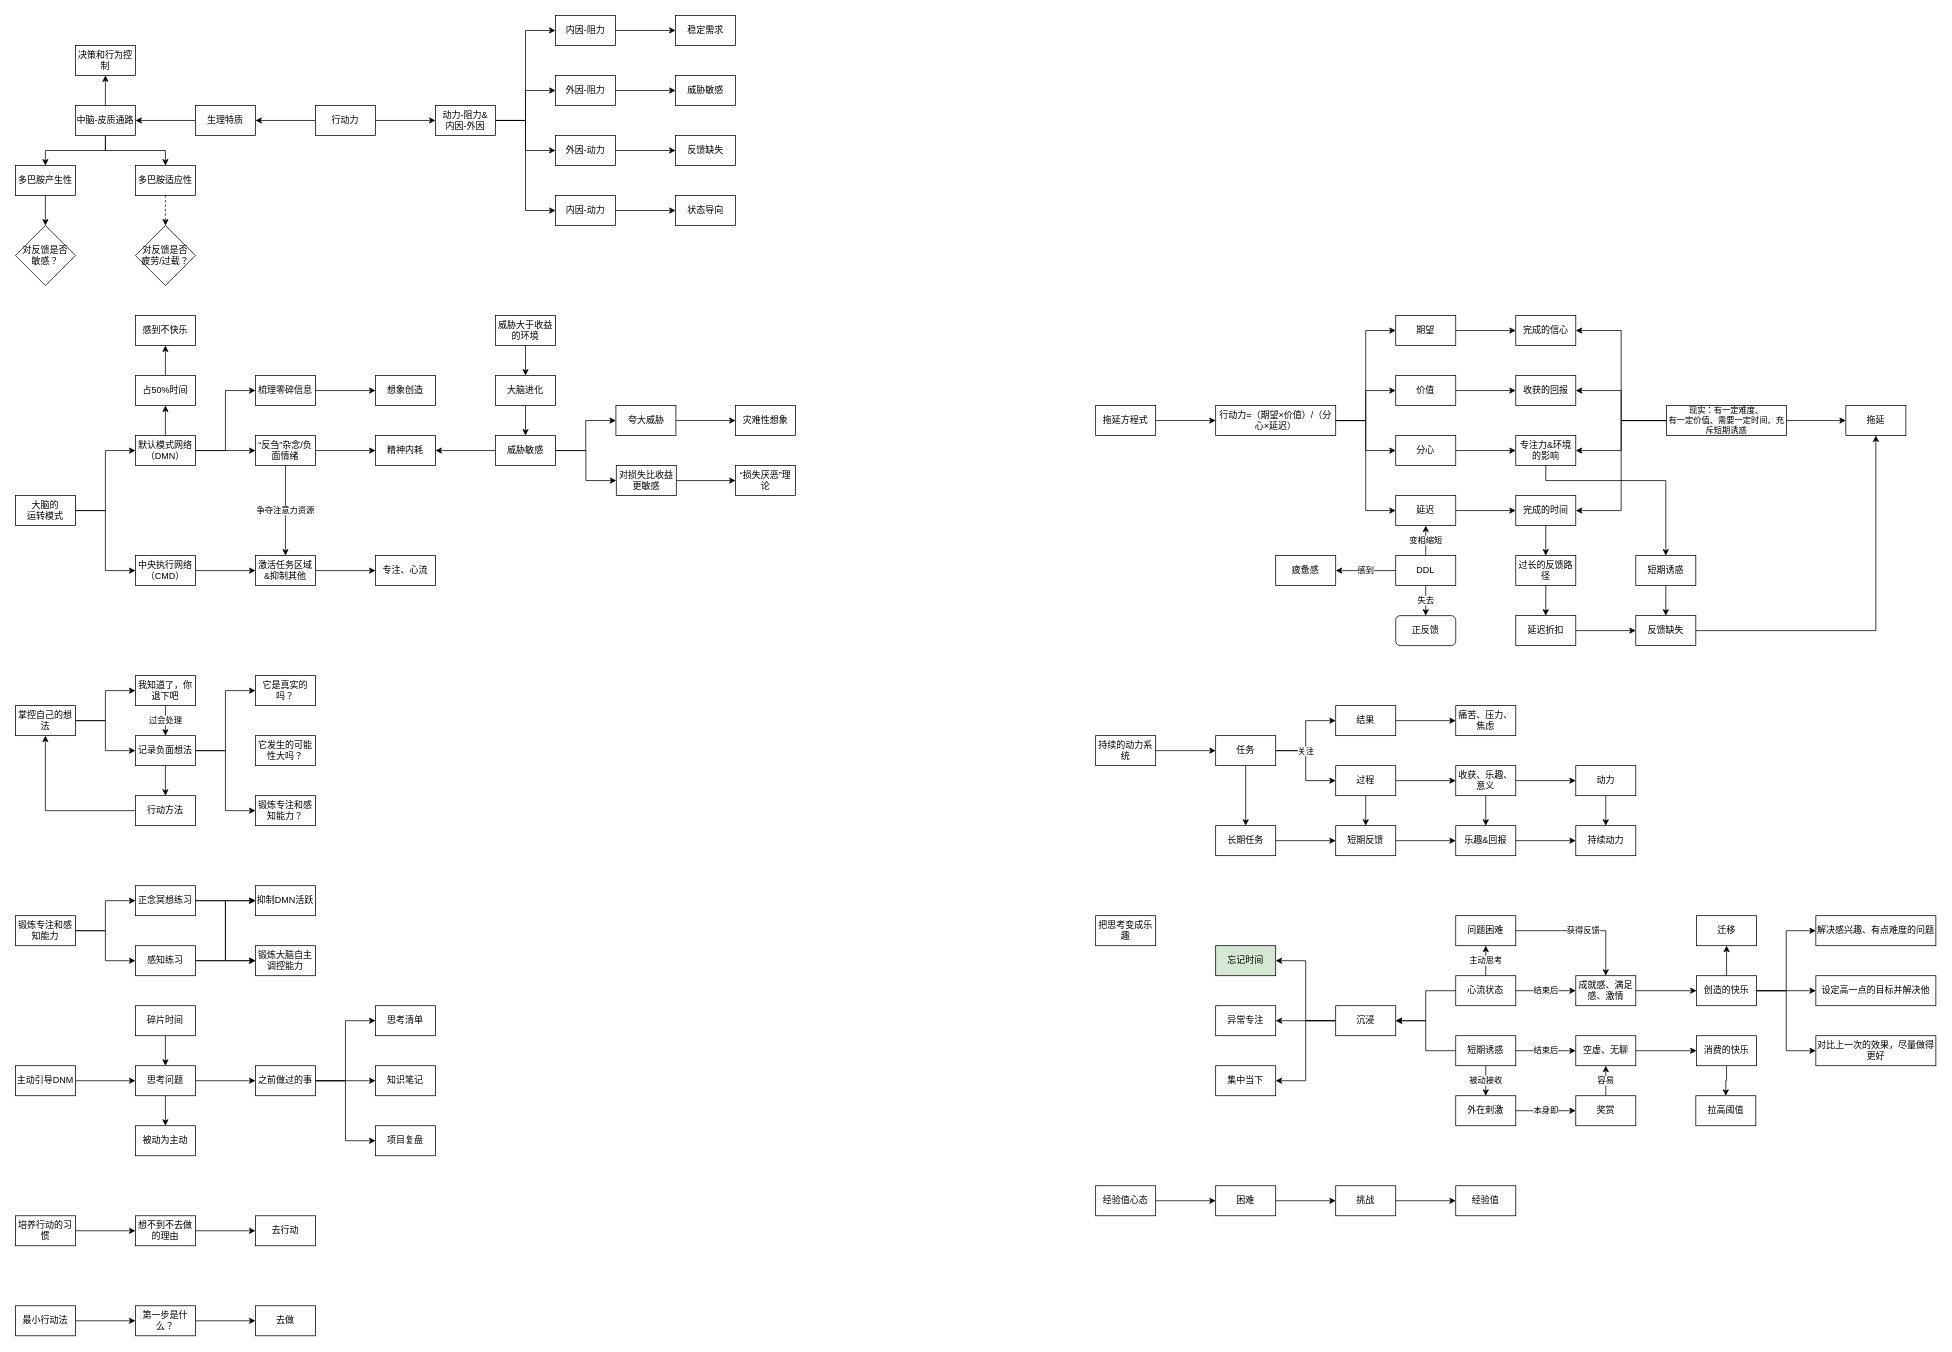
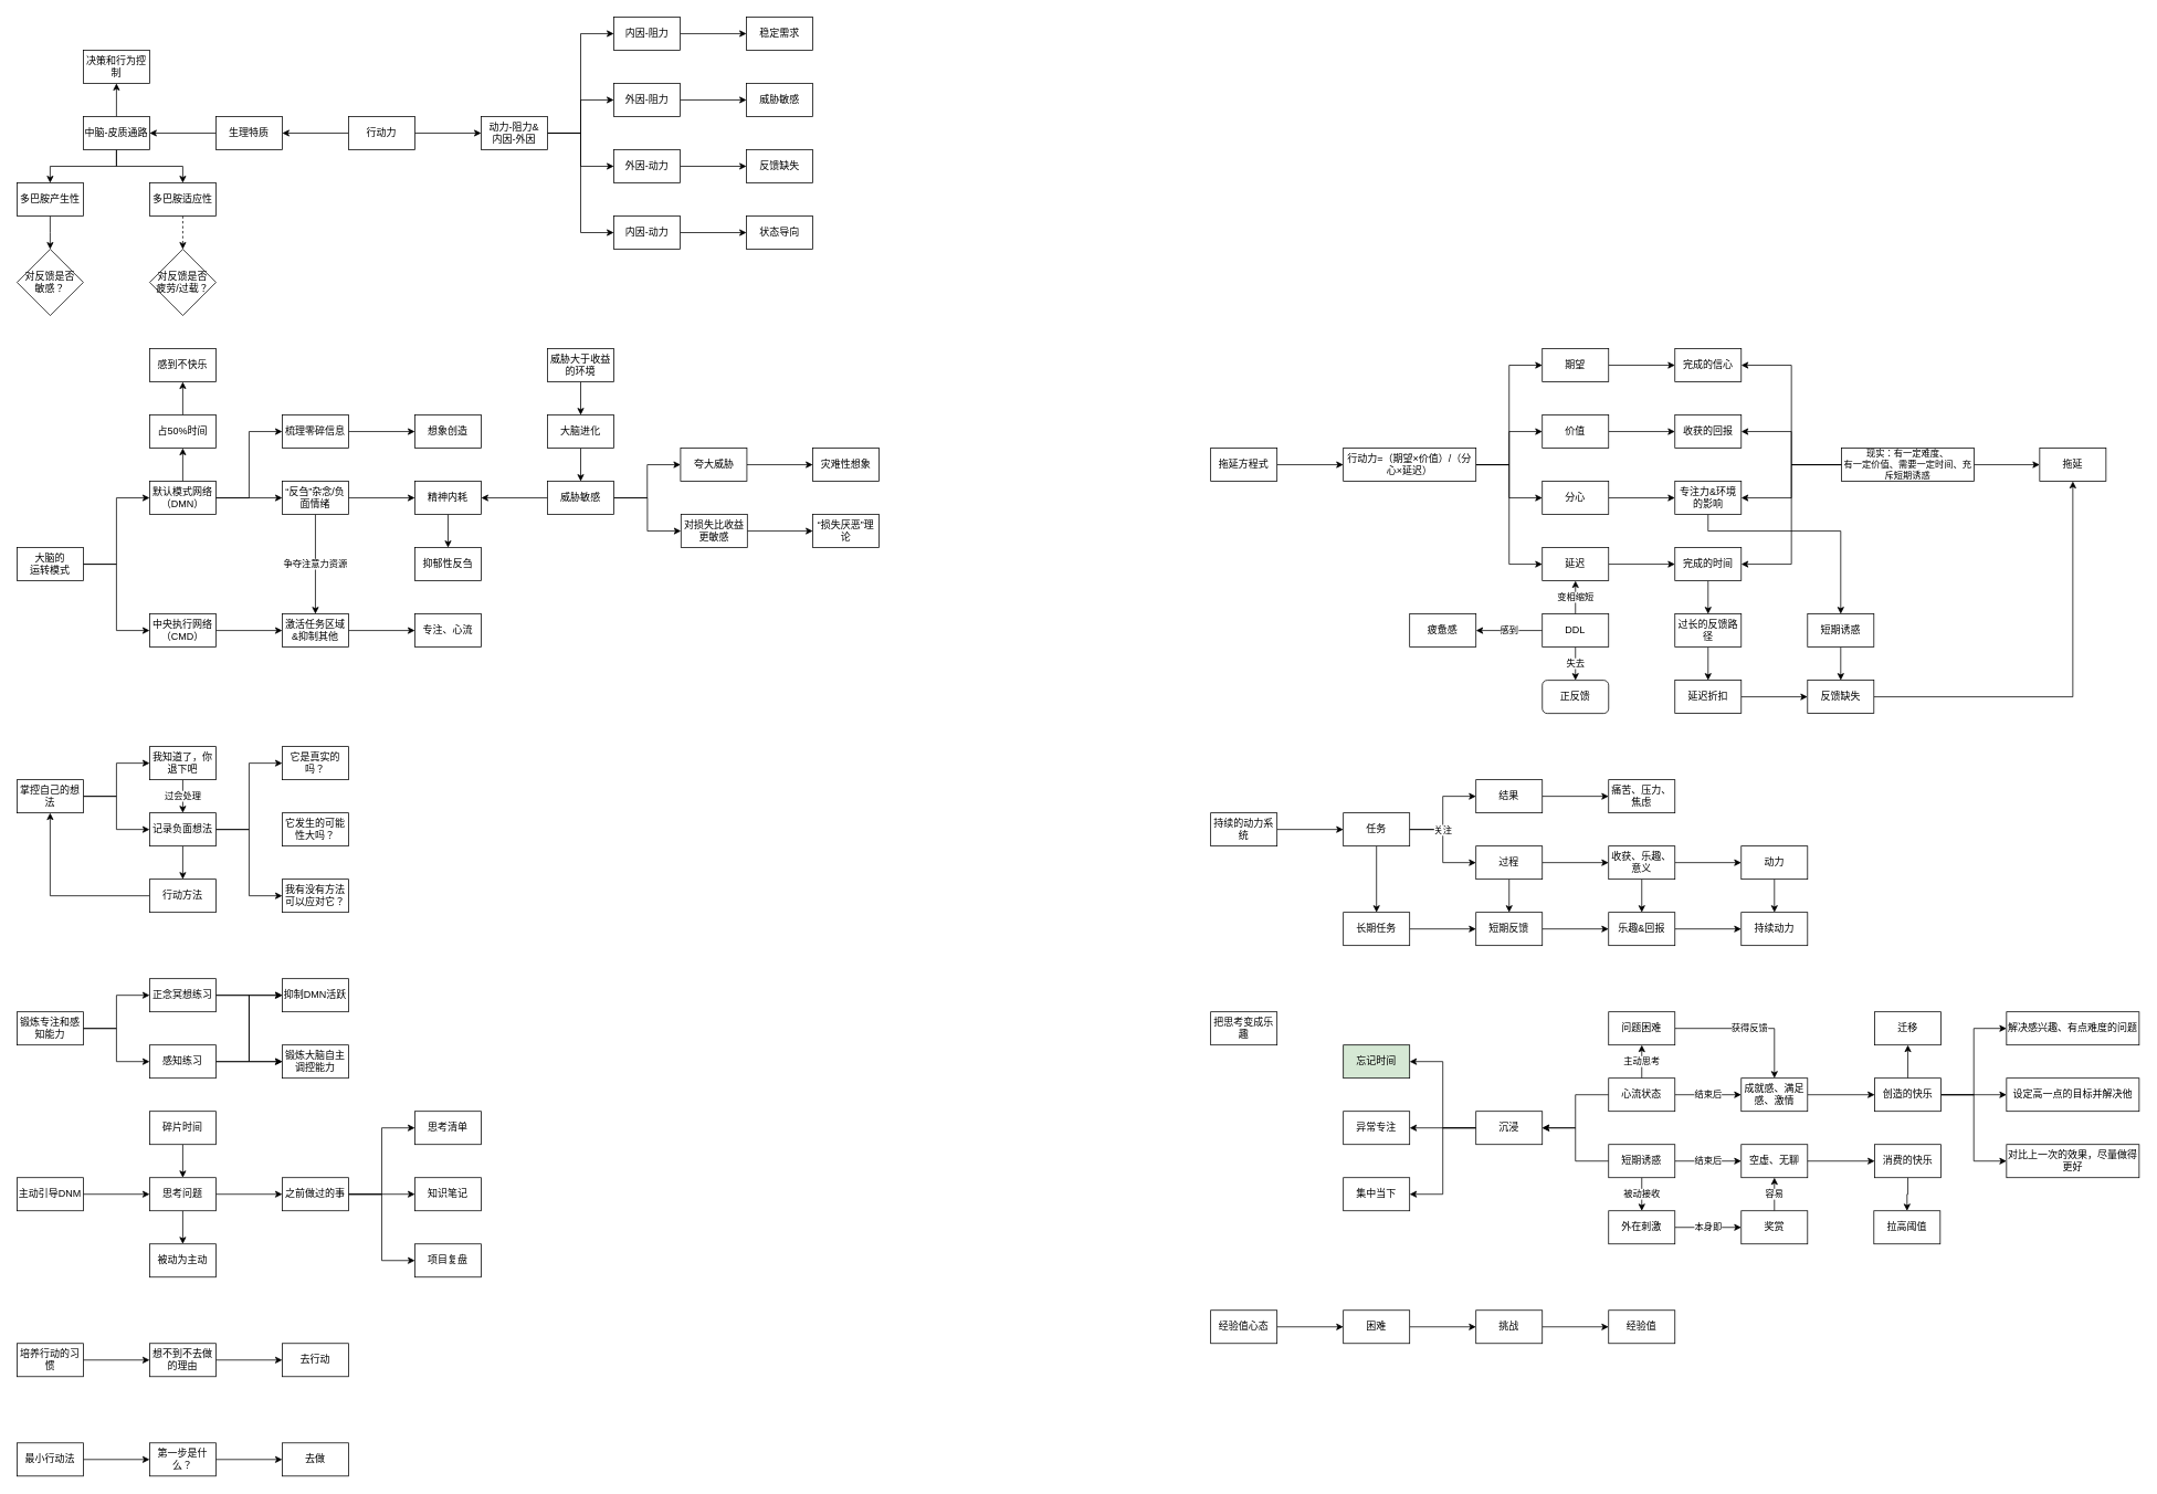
+ <mxCell id="53" style="edgeStyle=orthogonalEdgeStyle;rounded=0;orthogonalLoop=1;jettySize=auto;html=1;entryX=0.5;entryY=0;entryDx=0;entryDy=0;" parent="1" source="54" target="72" edge="1"><mxGeometry relative="1" as="geometry" /></mxCell>
+ <mxCell id="72" value="&lt;div style=&quot;&quot;&gt;抑郁性反刍&lt;br&gt;&lt;/div&gt;" style="rounded=0;whiteSpace=wrap;html=1;align=center;" parent="1" vertex="1"><mxGeometry x="500" y="660" width="80" height="40" as="geometry" /></mxCell>
- <mxCell id="84" value="&lt;div style=&quot;&quot;&gt;锻炼专注和感知能力？&lt;/div&gt;" style="rounded=0;whiteSpace=wrap;html=1;align=center;" parent="1" vertex="1"><mxGeometry x="340" y="1060" width="80" height="40" as="geometry" /></mxCell>
+ <mxCell id="84" value="&lt;div style=&quot;&quot;&gt;我有没有方法可以应对它？&lt;/div&gt;" style="rounded=0;whiteSpace=wrap;html=1;align=center;" parent="1" vertex="1"><mxGeometry x="340" y="1060" width="80" height="40" as="geometry" /></mxCell>
